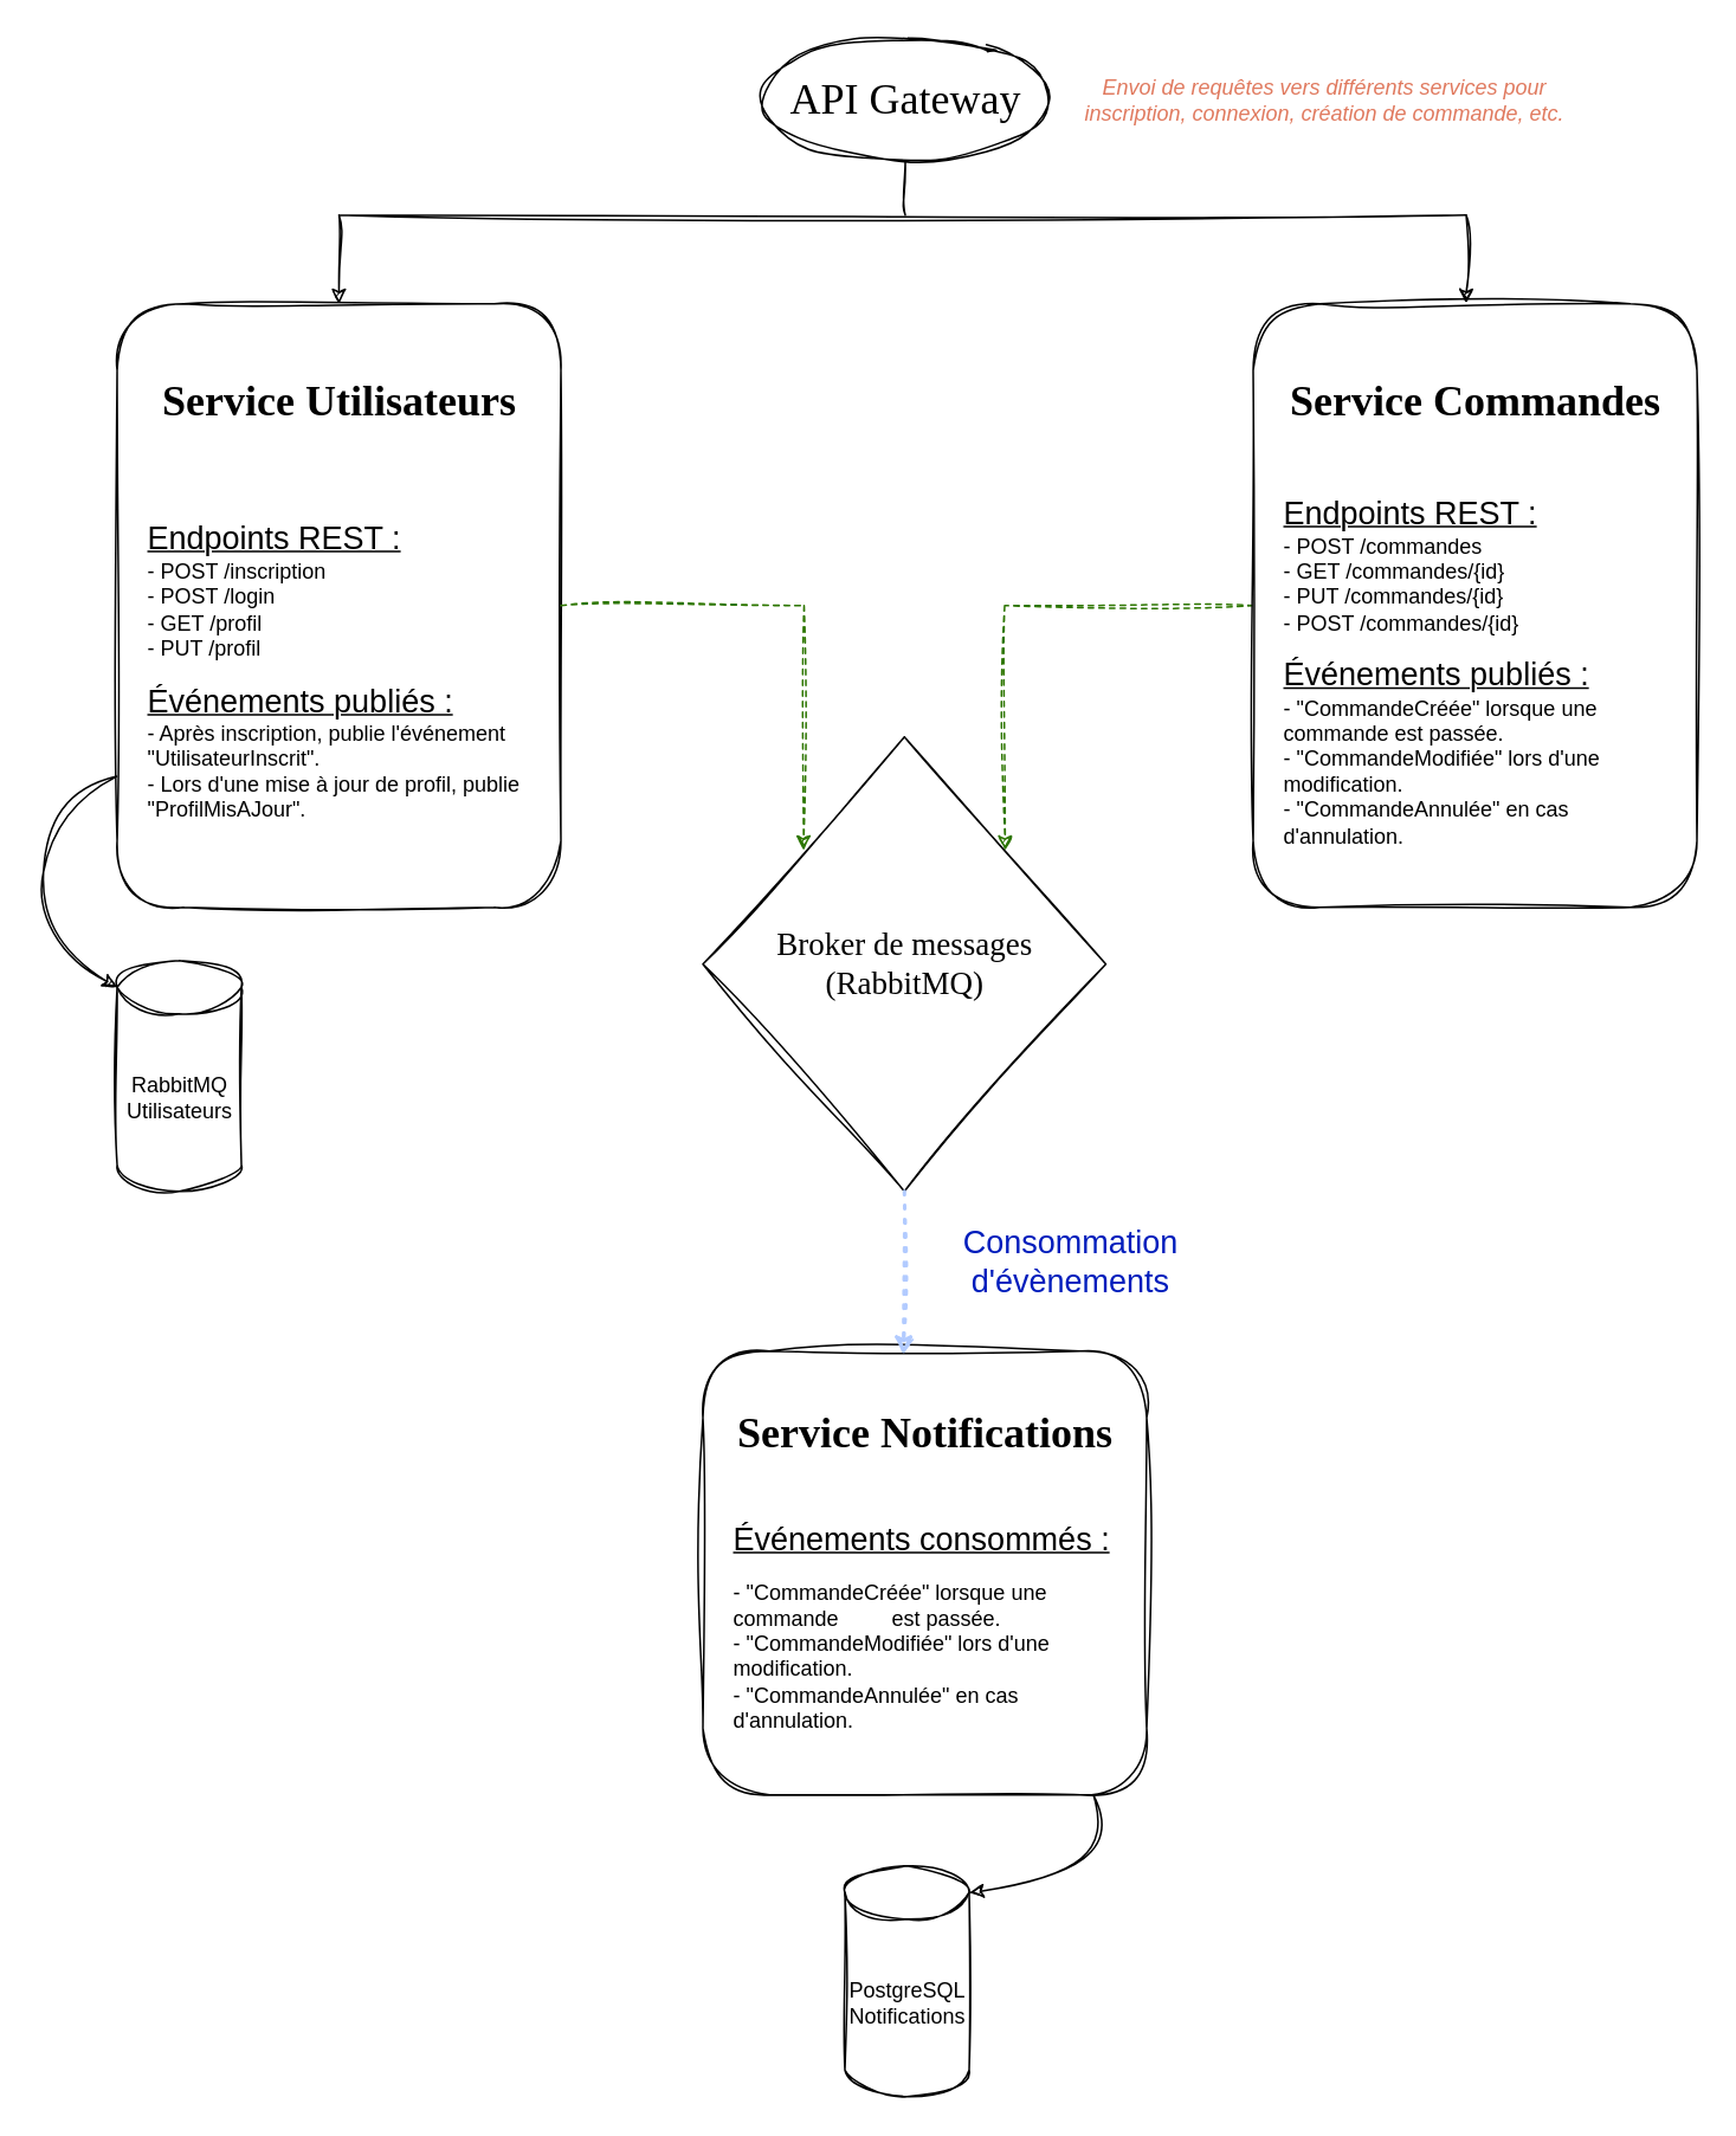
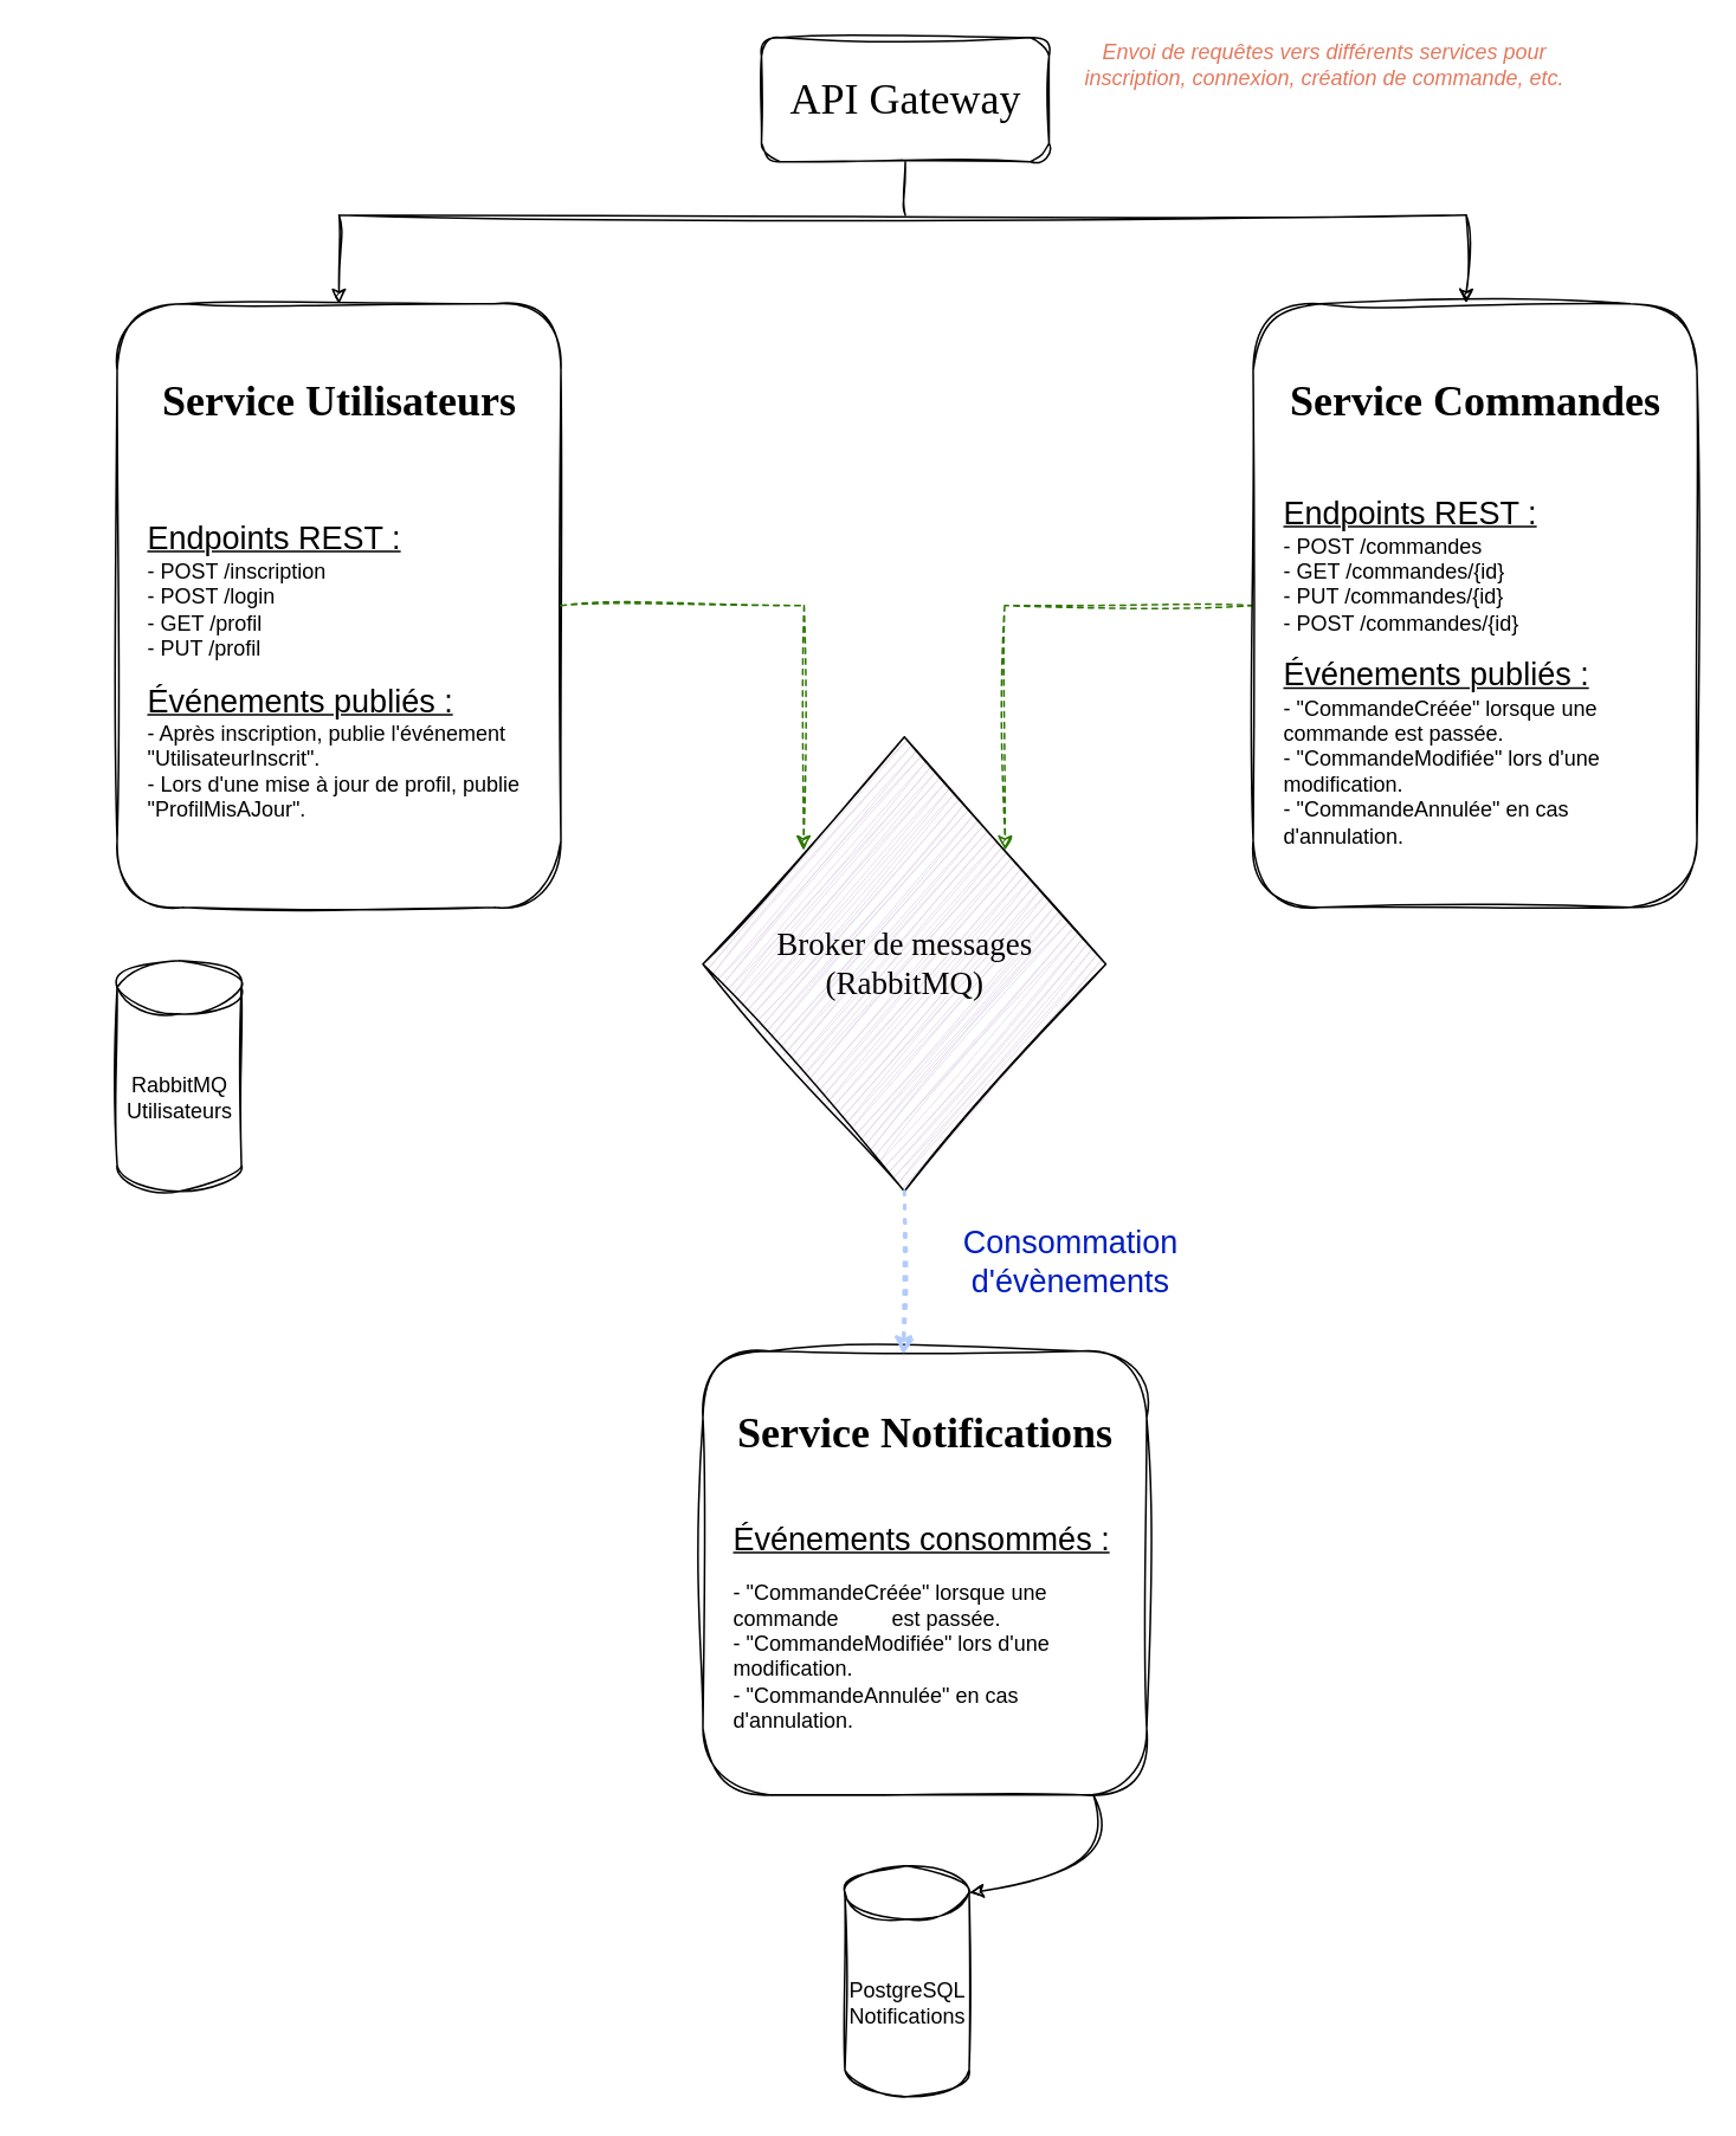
- <mxCell id="4" value="&lt;font style=&quot;font-size: 24px;&quot;&gt;API Gateway&lt;/font&gt;" style="ellipse;whiteSpace=wrap;html=1;hachureGap=4;fontFamily=Architects Daughter;fontSource=https%3A%2F%2Ffonts.googleapis.com%2Fcss%3Ffamily%3DArchitects%2BDaughter;labelBackgroundColor=none;sketch=1;curveFitting=1;jiggle=2;" vertex="1" parent="1"><mxGeometry x="428.5" y="20.5" width="162" height="70" as="geometry" /></mxCell>
+ <mxCell id="4" value="&lt;font style=&quot;font-size: 24px;&quot;&gt;API Gateway&lt;/font&gt;" style="rounded=1;whiteSpace=wrap;html=1;hachureGap=4;fontFamily=Architects Daughter;fontSource=https%3A%2F%2Ffonts.googleapis.com%2Fcss%3Ffamily%3DArchitects%2BDaughter;labelBackgroundColor=none;sketch=1;curveFitting=1;jiggle=2;" vertex="1" parent="1"><mxGeometry x="428.5" y="20.5" width="162" height="70" as="geometry" /></mxCell>
- <mxCell id="10" value="&lt;p data-pm-slice=&quot;1 1 []&quot;&gt;&lt;font style=&quot;font-size: 12px; color: light-dark(rgb(224, 122, 95), rgb(230, 230, 230));&quot;&gt;&lt;i style=&quot;&quot;&gt;Envoi de requêtes vers différents services pour inscription, connexion, création de commande, etc.&lt;/i&gt;&lt;/font&gt;&lt;/p&gt;" style="text;html=1;align=center;verticalAlign=middle;whiteSpace=wrap;rounded=0;labelBackgroundColor=none;sketch=1;curveFitting=1;jiggle=2;" vertex="1" parent="1"><mxGeometry x="605.5" y="30.5" width="280" height="50" as="geometry" /></mxCell>
+ <mxCell id="10" value="&lt;p data-pm-slice=&quot;1 1 []&quot;&gt;&lt;font style=&quot;font-size: 12px; color: light-dark(rgb(224, 122, 95), rgb(230, 230, 230));&quot;&gt;&lt;i style=&quot;&quot;&gt;Envoi de requêtes vers différents services pour inscription, connexion, création de commande, etc.&lt;/i&gt;&lt;/font&gt;&lt;/p&gt;" style="text;html=1;align=center;verticalAlign=middle;whiteSpace=wrap;rounded=0;labelBackgroundColor=none;sketch=1;curveFitting=1;jiggle=2;" vertex="1" parent="1"><mxGeometry x="605.5" y="10.5" width="280" height="50" as="geometry" /></mxCell>
- <mxCell id="12" value="" style="curved=1;endArrow=classic;html=1;rounded=0;exitX=-0.001;exitY=0.783;exitDx=0;exitDy=0;exitPerimeter=0;entryX=0;entryY=0;entryDx=0;entryDy=15;entryPerimeter=0;labelBackgroundColor=none;fontColor=default;sketch=1;curveFitting=1;jiggle=2;" edge="1" parent="1" source="5" target="6"><mxGeometry width="50" height="50" relative="1" as="geometry"><mxPoint x="143.5" y="430" as="sourcePoint" /><mxPoint x="143.5" y="537.5" as="targetPoint" /><Array as="points"><mxPoint x="28" y="451" /><mxPoint x="20" y="530" /></Array></mxGeometry></mxCell>
- <mxCell id="3" value="&lt;font style=&quot;font-size: 18px;&quot;&gt;Broker de messages (RabbitMQ)&lt;/font&gt;" style="rhombus;whiteSpace=wrap;html=1;hachureGap=4;fontFamily=Architects Daughter;fontSource=https%3A%2F%2Ffonts.googleapis.com%2Fcss%3Ffamily%3DArchitects%2BDaughter;labelBackgroundColor=none;sketch=1;curveFitting=1;jiggle=2;" vertex="1" parent="1"><mxGeometry x="395.5" y="414.5" width="227" height="256" as="geometry" /></mxCell>
+ <mxCell id="3" value="&lt;font style=&quot;font-size: 18px;&quot;&gt;Broker de messages (RabbitMQ)&lt;/font&gt;" style="rhombus;whiteSpace=wrap;html=1;hachureGap=4;fontFamily=Architects Daughter;fontSource=https%3A%2F%2Ffonts.googleapis.com%2Fcss%3Ffamily%3DArchitects%2BDaughter;labelBackgroundColor=none;sketch=1;curveFitting=1;jiggle=2;fillColor=#e1d5e7;" vertex="1" parent="1"><mxGeometry x="395.5" y="414.5" width="227" height="256" as="geometry" /></mxCell>
